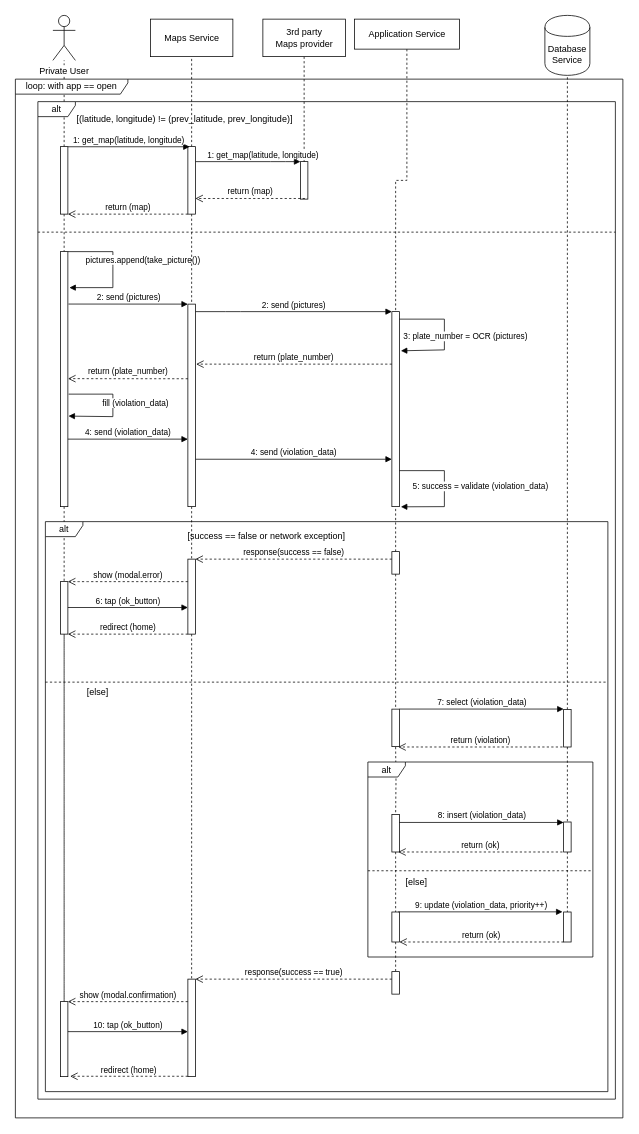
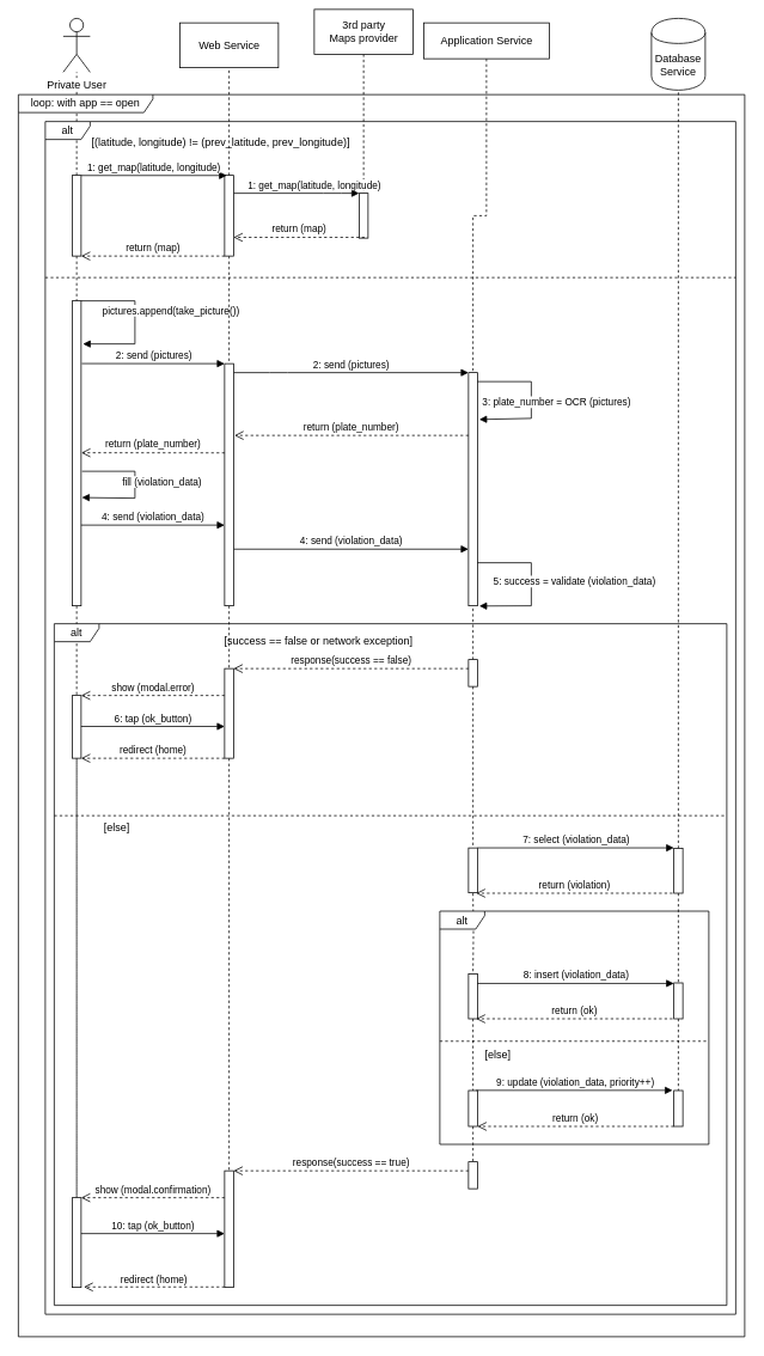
- <mxCell id="64" value="Maps Service" style="html=1;" parent="1" vertex="1"><mxGeometry x="200" y="25" width="110" height="50" as="geometry" /></mxCell>
+ <mxCell id="64" value="Web Service" style="html=1;" parent="1" vertex="1"><mxGeometry x="200" y="25" width="110" height="50" as="geometry" /></mxCell>
- <mxCell id="17" value="3rd party&lt;br&gt;Maps provider" style="html=1;" parent="1" vertex="1"><mxGeometry x="350" y="25" width="110" height="50" as="geometry" /></mxCell>
+ <mxCell id="17" value="3rd party&lt;br&gt;Maps provider" style="html=1;" parent="1" vertex="1"><mxGeometry x="350" y="10" width="110" height="50" as="geometry" /></mxCell>
